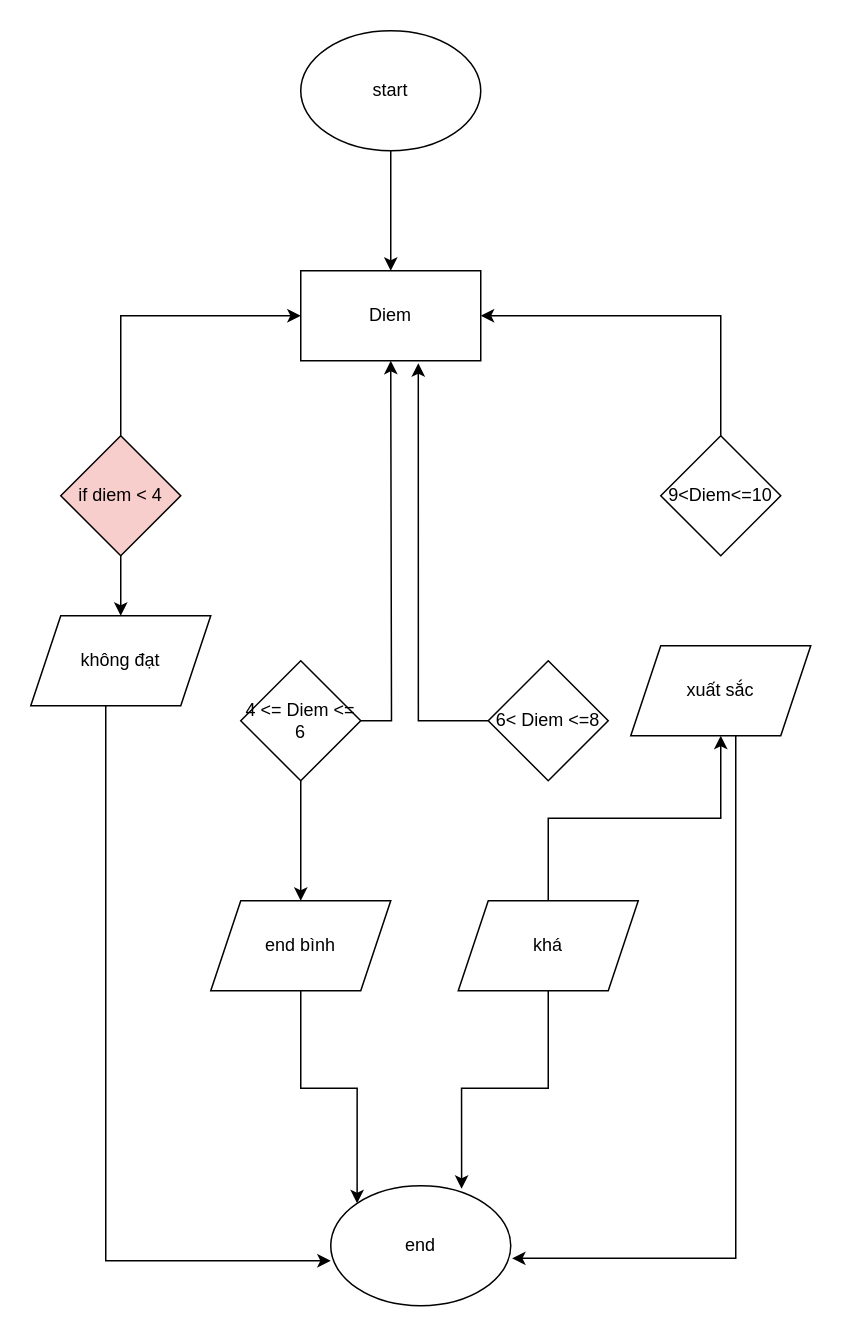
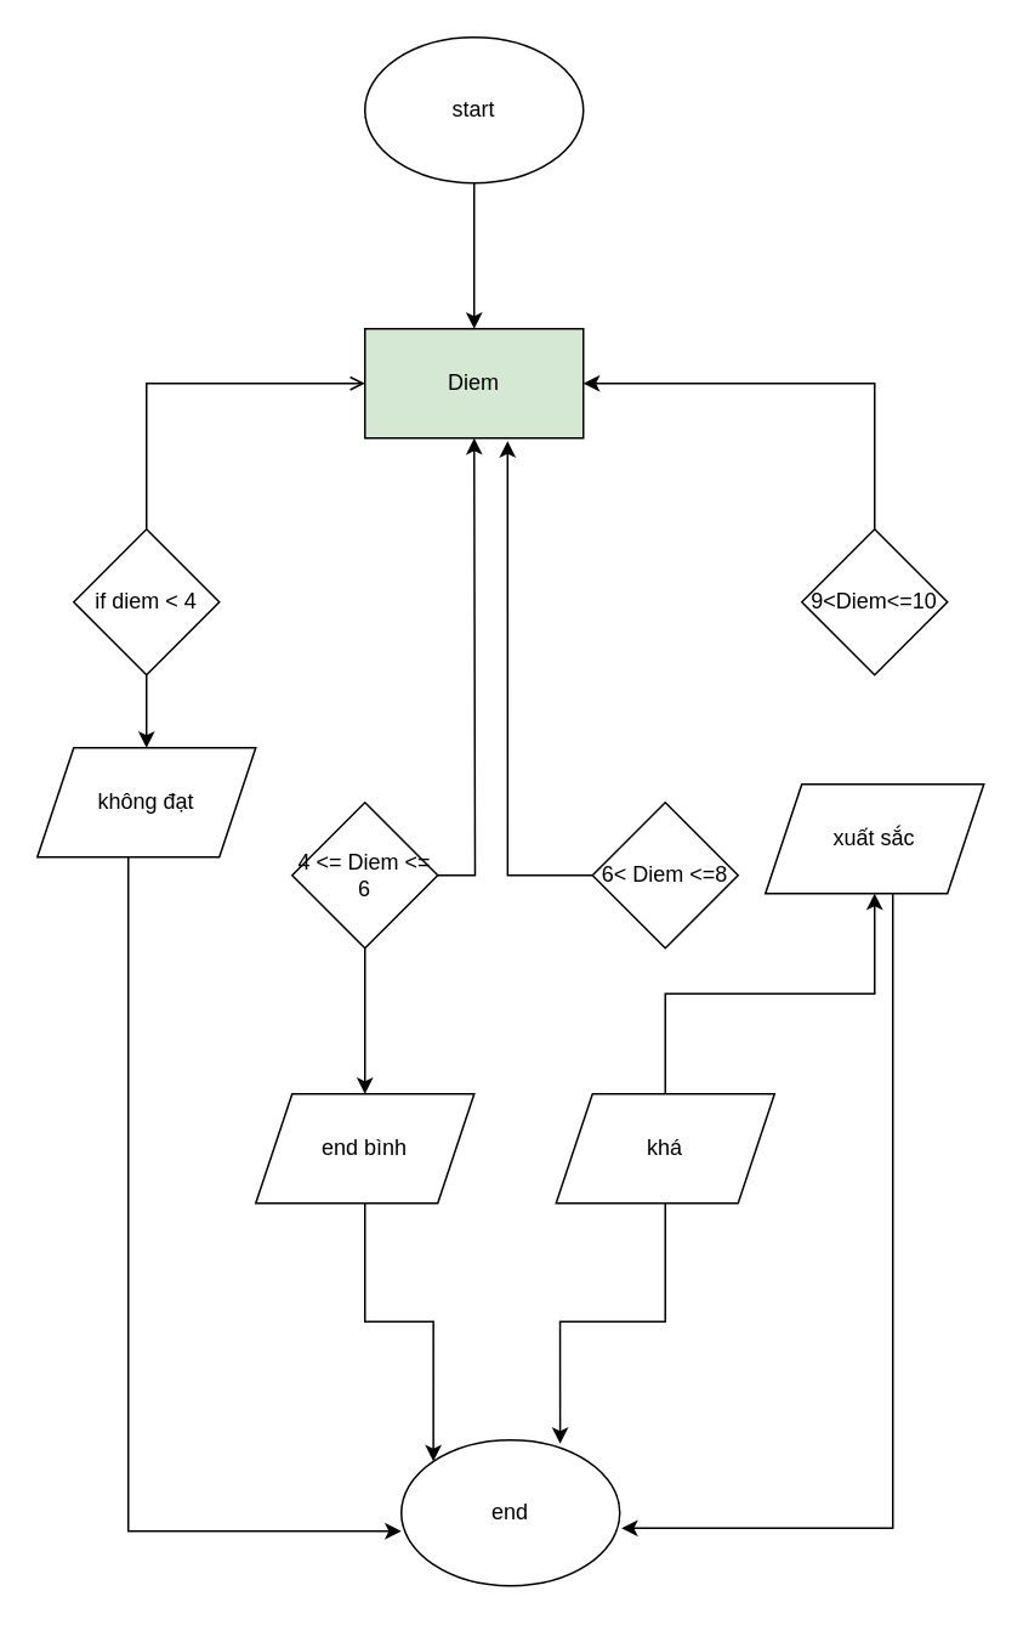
- <mxCell id="6" style="edgeStyle=orthogonalEdgeStyle;rounded=0;orthogonalLoop=1;jettySize=auto;html=1;entryX=0;entryY=0.5;entryDx=0;entryDy=0;" edge="1" parent="1" source="7" target="4"><mxGeometry relative="1" as="geometry"><Array as="points"><mxPoint x="80" y="210" /></Array></mxGeometry></mxCell>
+ <mxCell id="6" style="edgeStyle=orthogonalEdgeStyle;rounded=0;orthogonalLoop=1;jettySize=auto;html=1;entryX=0;entryY=0.5;entryDx=0;entryDy=0;endArrow=open;" edge="1" parent="1" source="7" target="4"><mxGeometry relative="1" as="geometry"><Array as="points"><mxPoint x="80" y="210" /></Array></mxGeometry></mxCell>
- <mxCell id="4" value="Diem" style="rounded=0;whiteSpace=wrap;html=1;" parent="1" vertex="1"><mxGeometry x="200" y="180" width="120" height="60" as="geometry" /></mxCell>
+ <mxCell id="4" value="Diem" style="rounded=0;whiteSpace=wrap;html=1;fillColor=#d5e8d4;" parent="1" vertex="1"><mxGeometry x="200" y="180" width="120" height="60" as="geometry" /></mxCell>
- <mxCell id="7" value="if diem &amp;lt; 4" style="rhombus;whiteSpace=wrap;html=1;fillColor=#f8cecc;" vertex="1" parent="1"><mxGeometry x="40" y="290" width="80" height="80" as="geometry" /></mxCell>
+ <mxCell id="7" value="if diem &amp;lt; 4" style="rhombus;whiteSpace=wrap;html=1;" vertex="1" parent="1"><mxGeometry x="40" y="290" width="80" height="80" as="geometry" /></mxCell>
